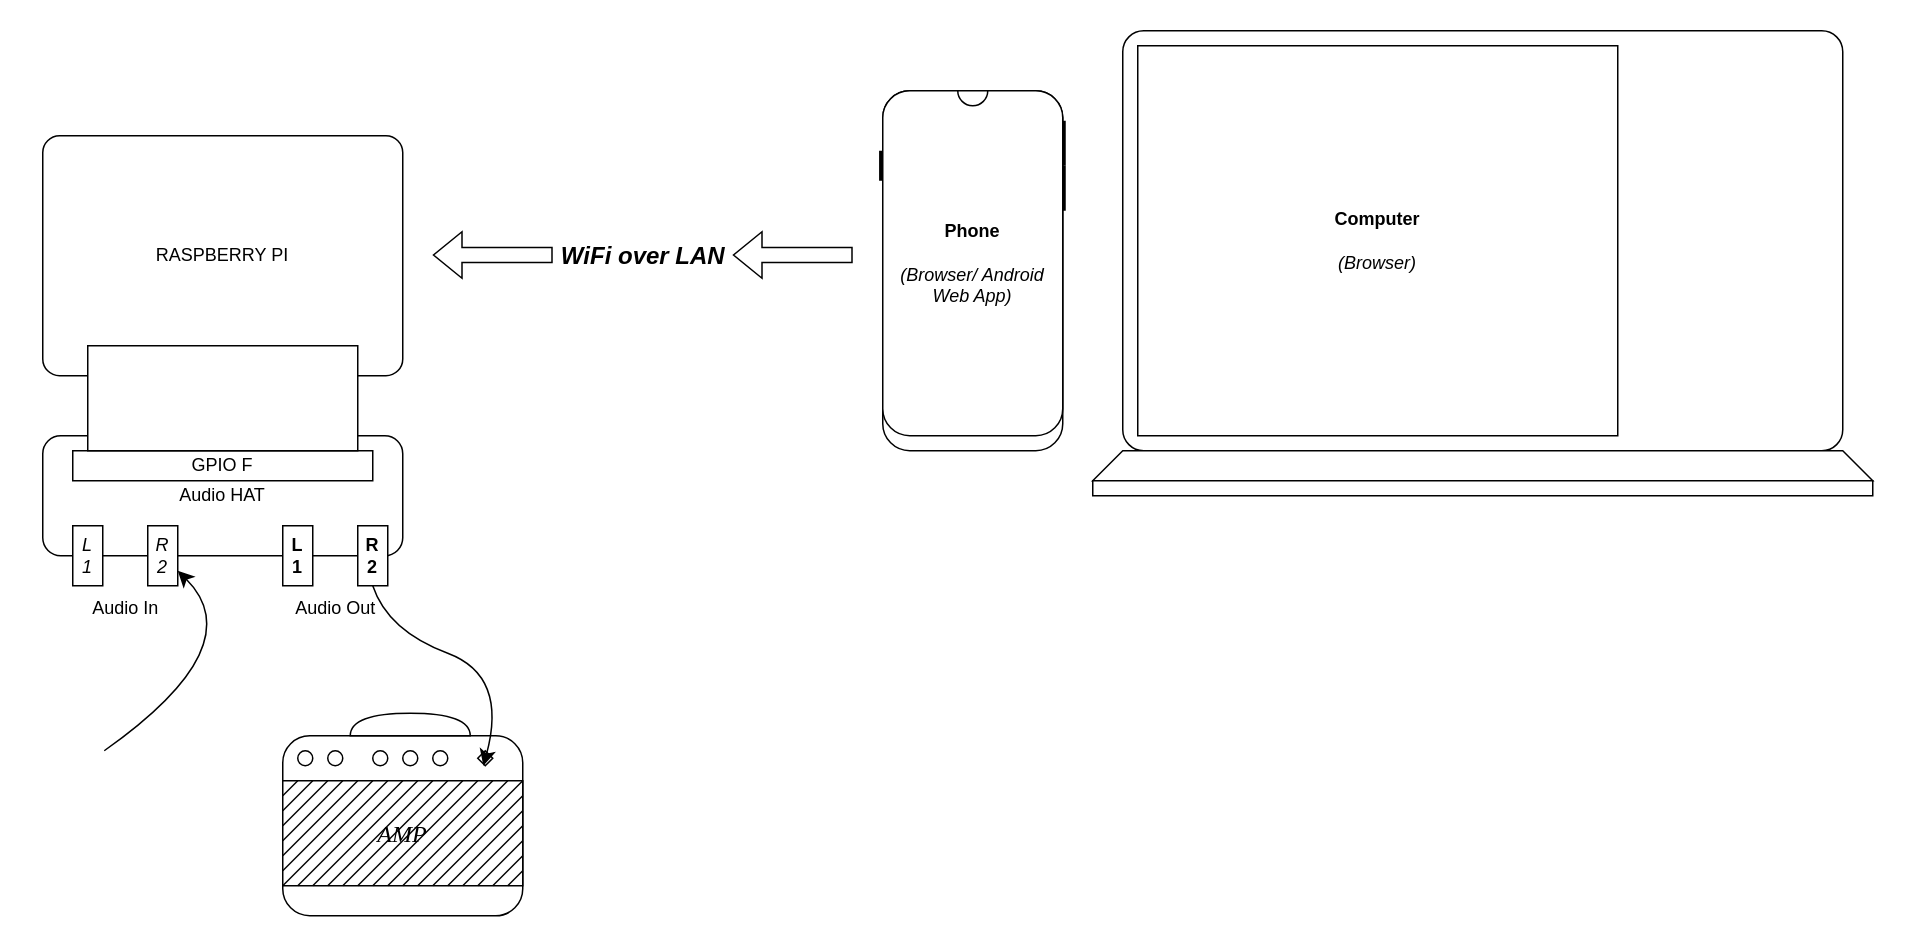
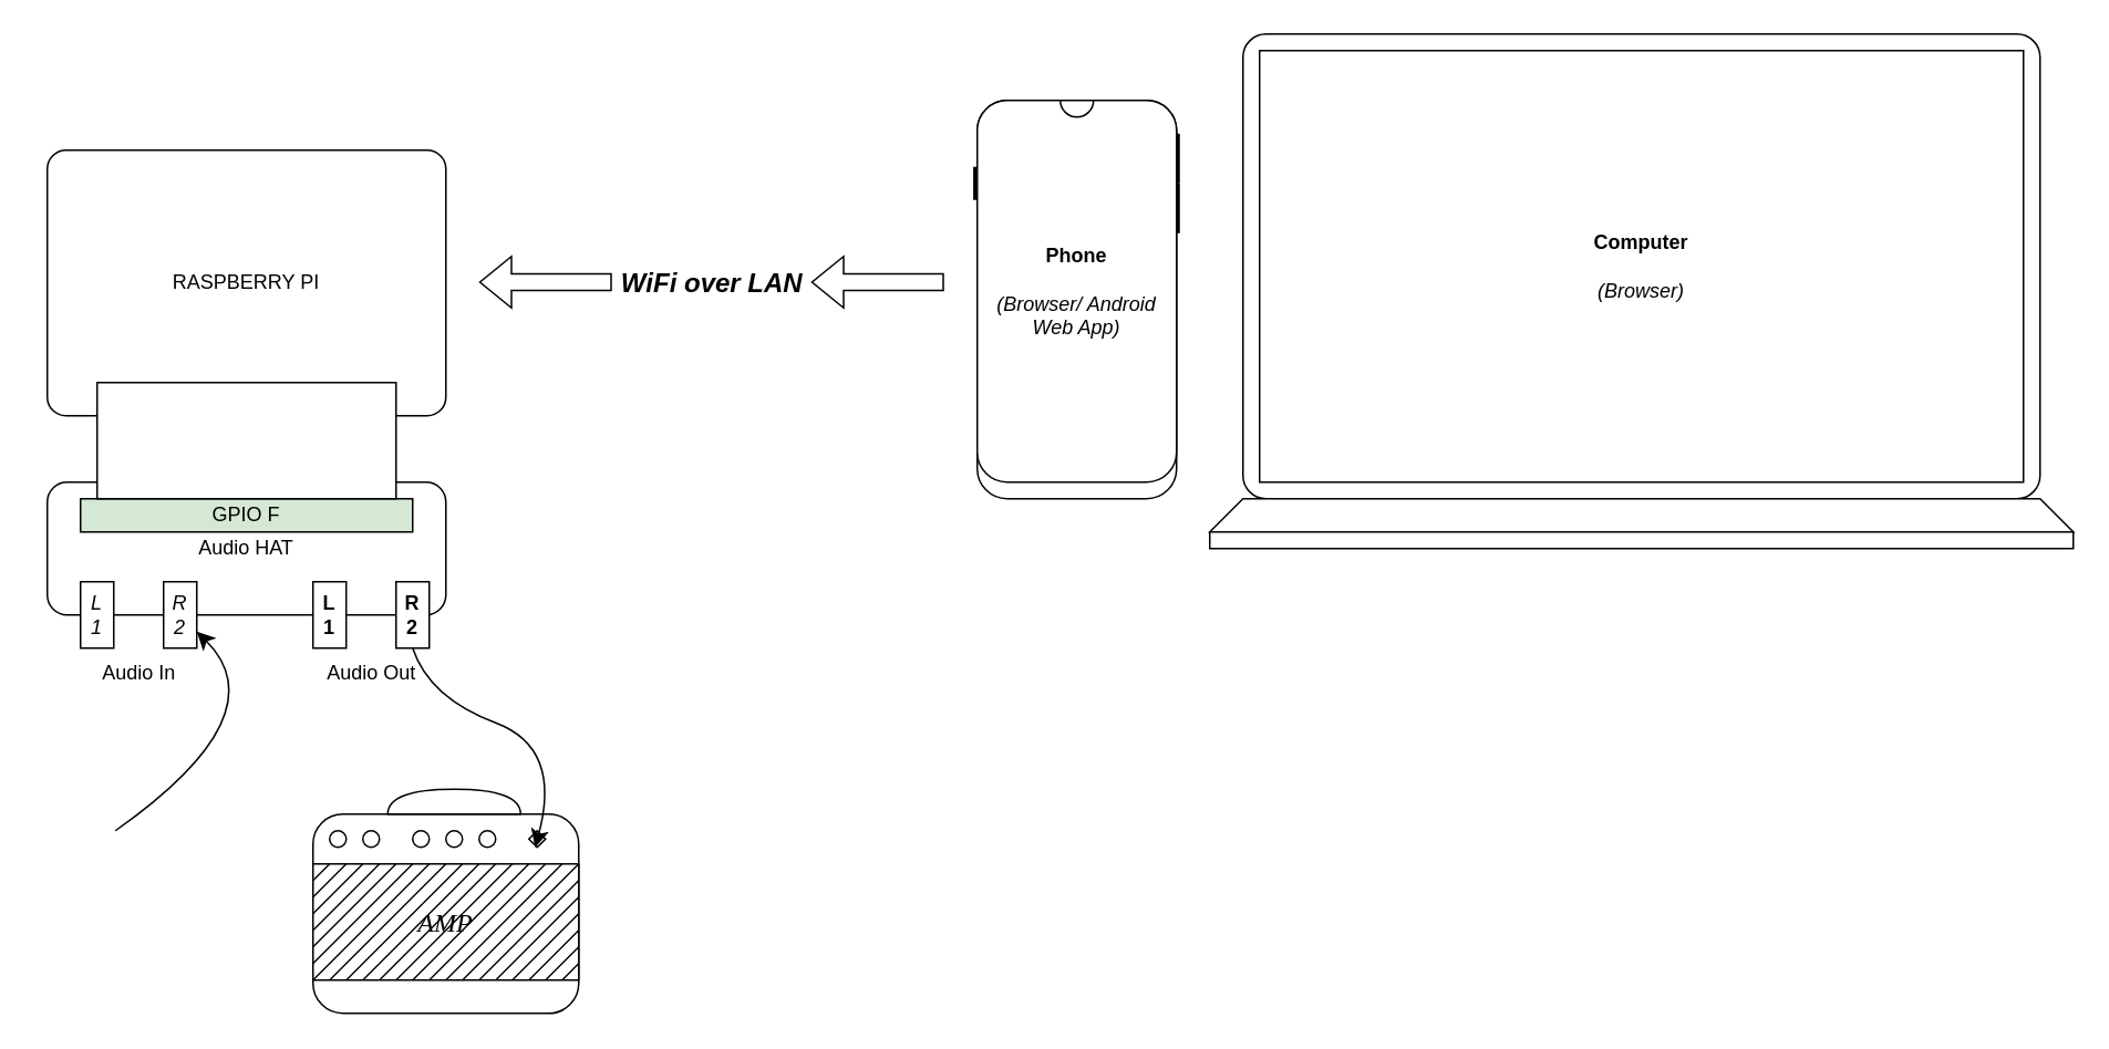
- <mxCell id="14" value="&lt;b&gt;Computer&lt;/b&gt;&lt;br&gt;&lt;i&gt;&lt;br&gt;(Browser)&lt;/i&gt;" style="rounded=0;whiteSpace=wrap;html=1;" parent="1" vertex="1"><mxGeometry x="758" y="30" width="320" height="260" as="geometry" /></mxCell>
+ <mxCell id="14" value="&lt;b&gt;Computer&lt;/b&gt;&lt;br&gt;&lt;i&gt;&lt;br&gt;(Browser)&lt;/i&gt;" style="rounded=0;whiteSpace=wrap;html=1;" parent="1" vertex="1"><mxGeometry x="758" y="30" width="460" height="260" as="geometry" /></mxCell>
- <mxCell id="4" value="GPIO F" style="rounded=0;whiteSpace=wrap;html=1;" parent="1" vertex="1"><mxGeometry x="48" y="300" width="200" height="20" as="geometry" /></mxCell>
+ <mxCell id="4" value="GPIO F" style="rounded=0;whiteSpace=wrap;html=1;fillColor=#d5e8d4;" parent="1" vertex="1"><mxGeometry x="48" y="300" width="200" height="20" as="geometry" /></mxCell>
